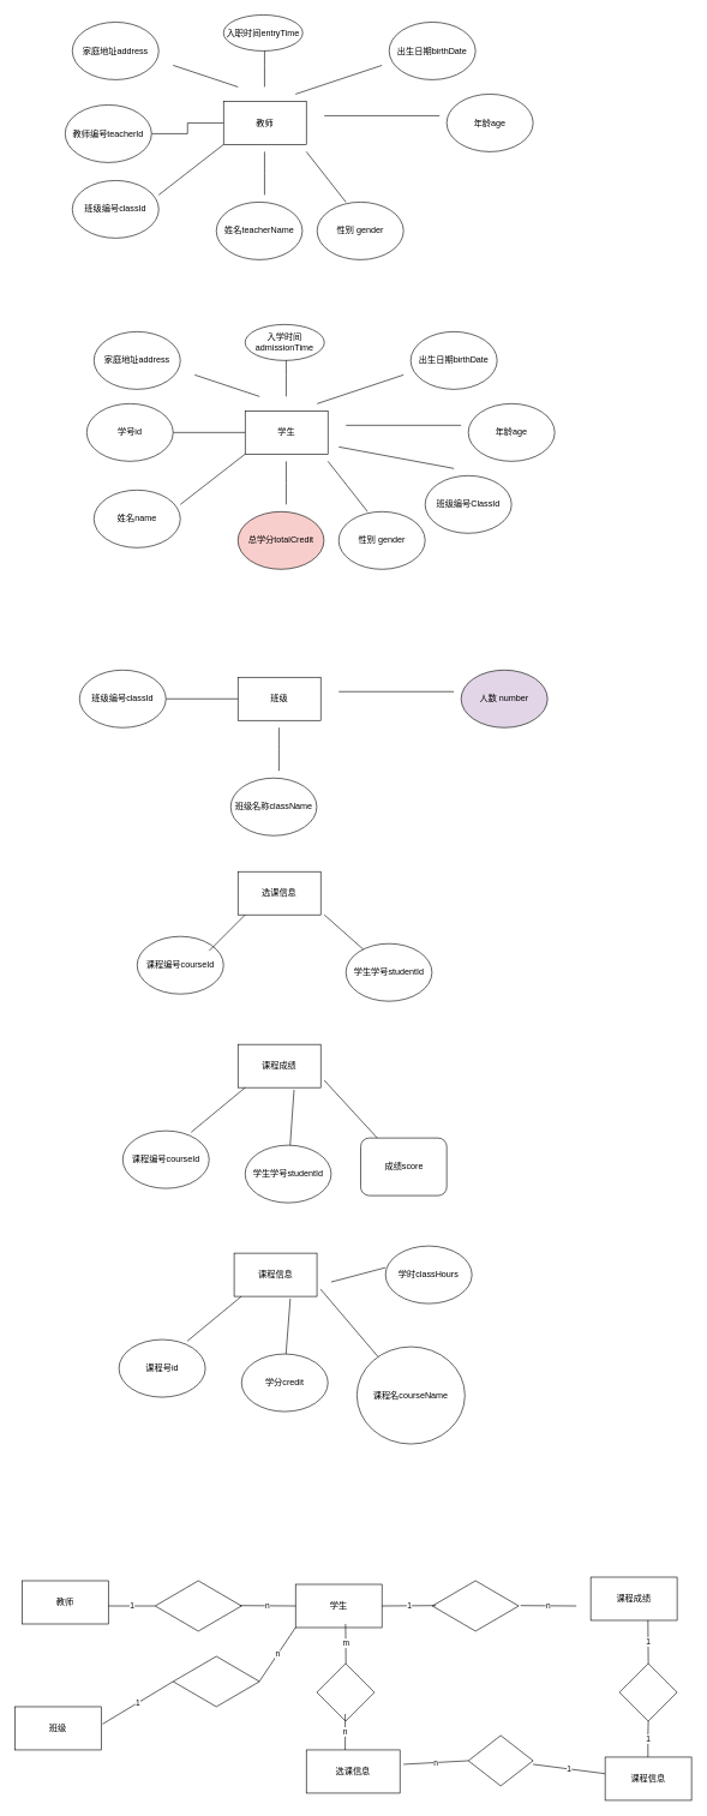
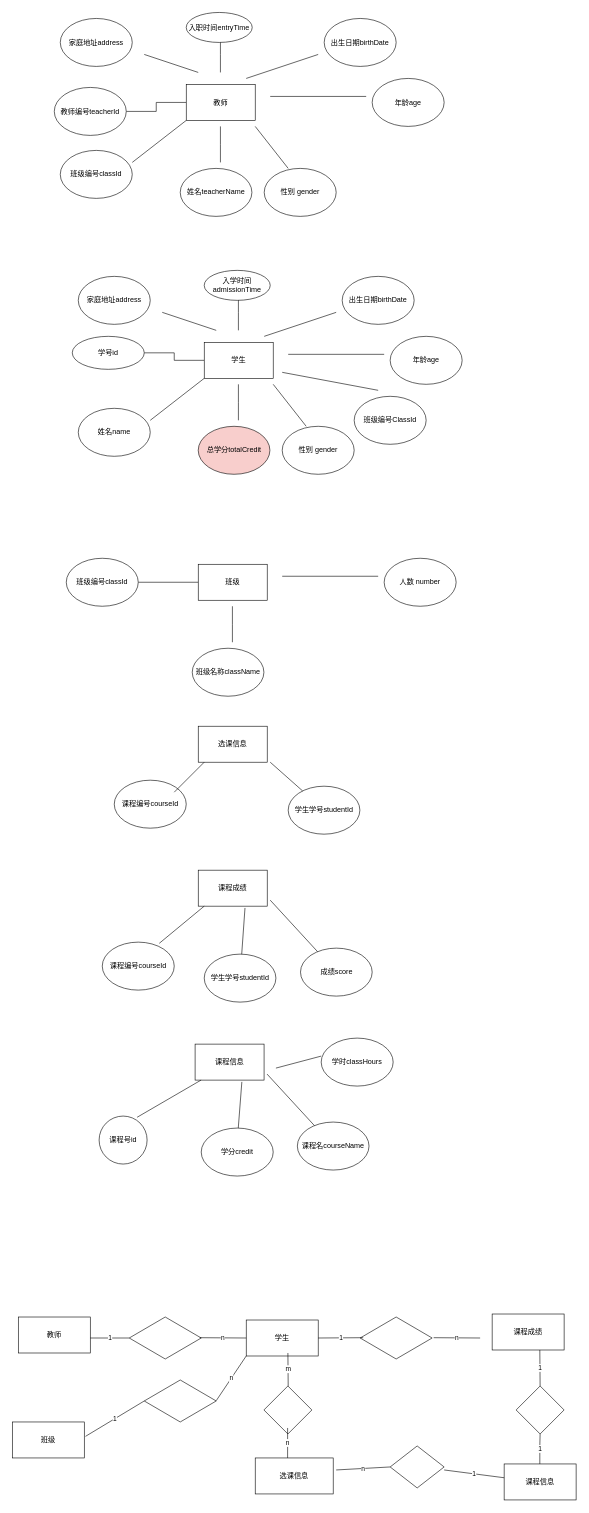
- <mxCell id="4" value="学号id" style="ellipse;whiteSpace=wrap;html=1;" parent="1" vertex="1"><mxGeometry x="120" y="560" width="120" height="80" as="geometry" /></mxCell>
+ <mxCell id="4" value="学号id" style="ellipse;whiteSpace=wrap;html=1;" parent="1" vertex="1"><mxGeometry x="120" y="560" width="120" height="55" as="geometry" /></mxCell>
- <mxCell id="27" value="人数 number" style="ellipse;whiteSpace=wrap;html=1;fillColor=#e1d5e7;" vertex="1" parent="1"><mxGeometry x="640" y="930" width="120" height="80" as="geometry" /></mxCell>
+ <mxCell id="27" value="人数 number" style="ellipse;whiteSpace=wrap;html=1;" vertex="1" parent="1"><mxGeometry x="640" y="930" width="120" height="80" as="geometry" /></mxCell>
- <mxCell id="55" value="成绩score" style="whiteSpace=wrap;html=1;rounded=1;" vertex="1" parent="1"><mxGeometry x="500.5" y="1580" width="119.5" height="80" as="geometry" /></mxCell>
+ <mxCell id="55" value="成绩score" style="ellipse;whiteSpace=wrap;html=1;rounded=0;" vertex="1" parent="1"><mxGeometry x="500.5" y="1580" width="119.5" height="80" as="geometry" /></mxCell>
- <mxCell id="58" value="课程号id" style="ellipse;whiteSpace=wrap;html=1;" vertex="1" parent="1"><mxGeometry x="164.75" y="1860" width="120" height="80" as="geometry" /></mxCell>
+ <mxCell id="58" value="课程号id" style="ellipse;whiteSpace=wrap;html=1;" vertex="1" parent="1"><mxGeometry x="164.75" y="1860" width="80" height="80" as="geometry" /></mxCell>
- <mxCell id="61" value="课程名courseName" style="ellipse;whiteSpace=wrap;html=1;rounded=0;" vertex="1" parent="1"><mxGeometry x="495.25" y="1870" width="150" height="135" as="geometry" /></mxCell>
+ <mxCell id="61" value="课程名courseName" style="ellipse;whiteSpace=wrap;html=1;rounded=0;" vertex="1" parent="1"><mxGeometry x="495.25" y="1870" width="119.5" height="80" as="geometry" /></mxCell>
